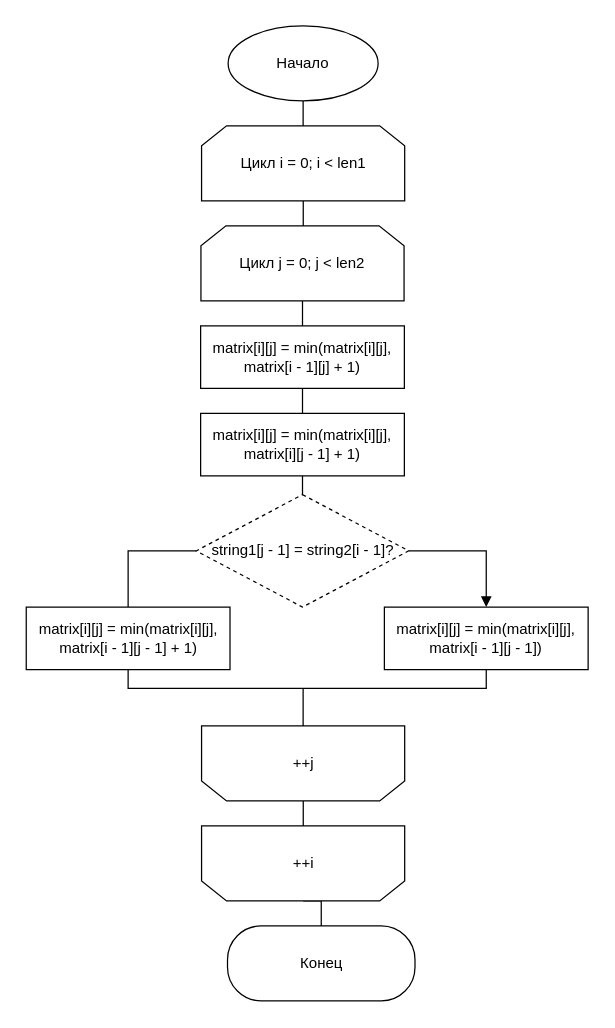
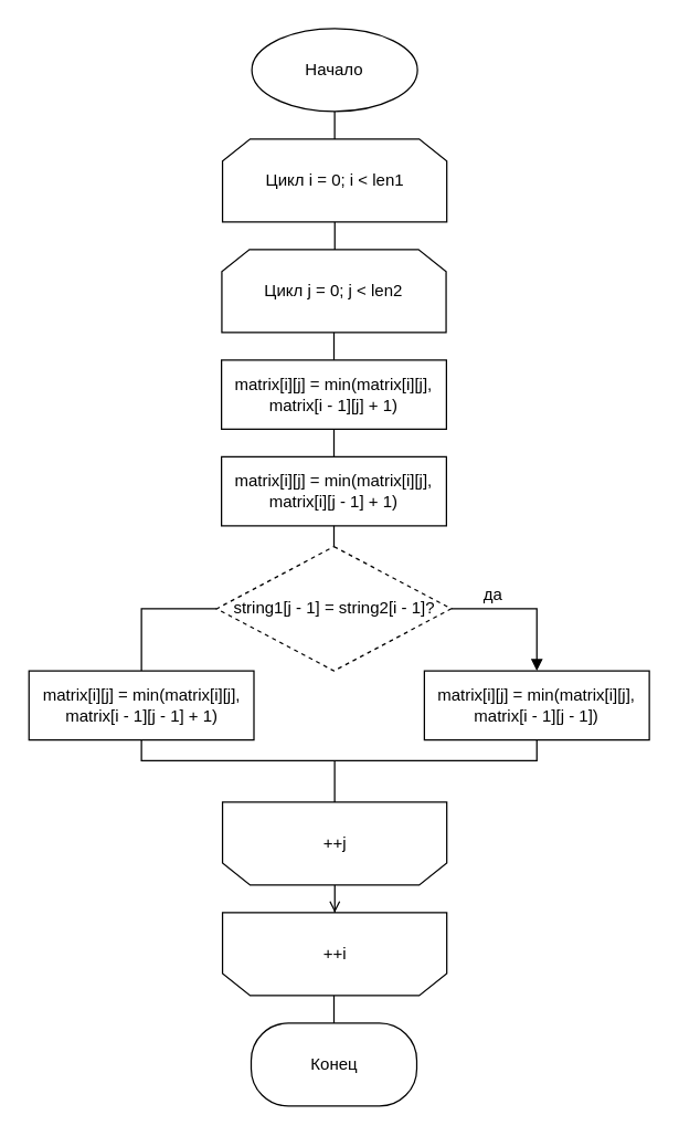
+ <mxCell id="11" value="да" style="text;html=1;strokeColor=none;fillColor=none;align=center;verticalAlign=middle;whiteSpace=wrap;rounded=0;" parent="1" vertex="1"><mxGeometry x="326.5" y="420" width="60" height="20" as="geometry" /></mxCell>
- <mxCell id="22" value="" style="edgeStyle=orthogonalEdgeStyle;rounded=0;orthogonalLoop=1;jettySize=auto;html=1;endArrow=none;endFill=0;" edge="1" parent="1" source="23" target="24"><mxGeometry relative="1" as="geometry" /></mxCell>
+ <mxCell id="22" value="" style="edgeStyle=orthogonalEdgeStyle;rounded=0;orthogonalLoop=1;jettySize=auto;html=1;endArrow=open;endFill=0;" edge="1" parent="1" source="23" target="24"><mxGeometry relative="1" as="geometry" /></mxCell>
- <mxCell id="5" value="Конец" style="rounded=1;whiteSpace=wrap;html=1;arcSize=45;" parent="1" vertex="1"><mxGeometry x="181.5" y="740" width="150" height="60" as="geometry" /></mxCell>
+ <mxCell id="5" value="Конец" style="rounded=1;whiteSpace=wrap;html=1;arcSize=45;" parent="1" vertex="1"><mxGeometry x="181.5" y="740" width="120" height="60" as="geometry" /></mxCell>
